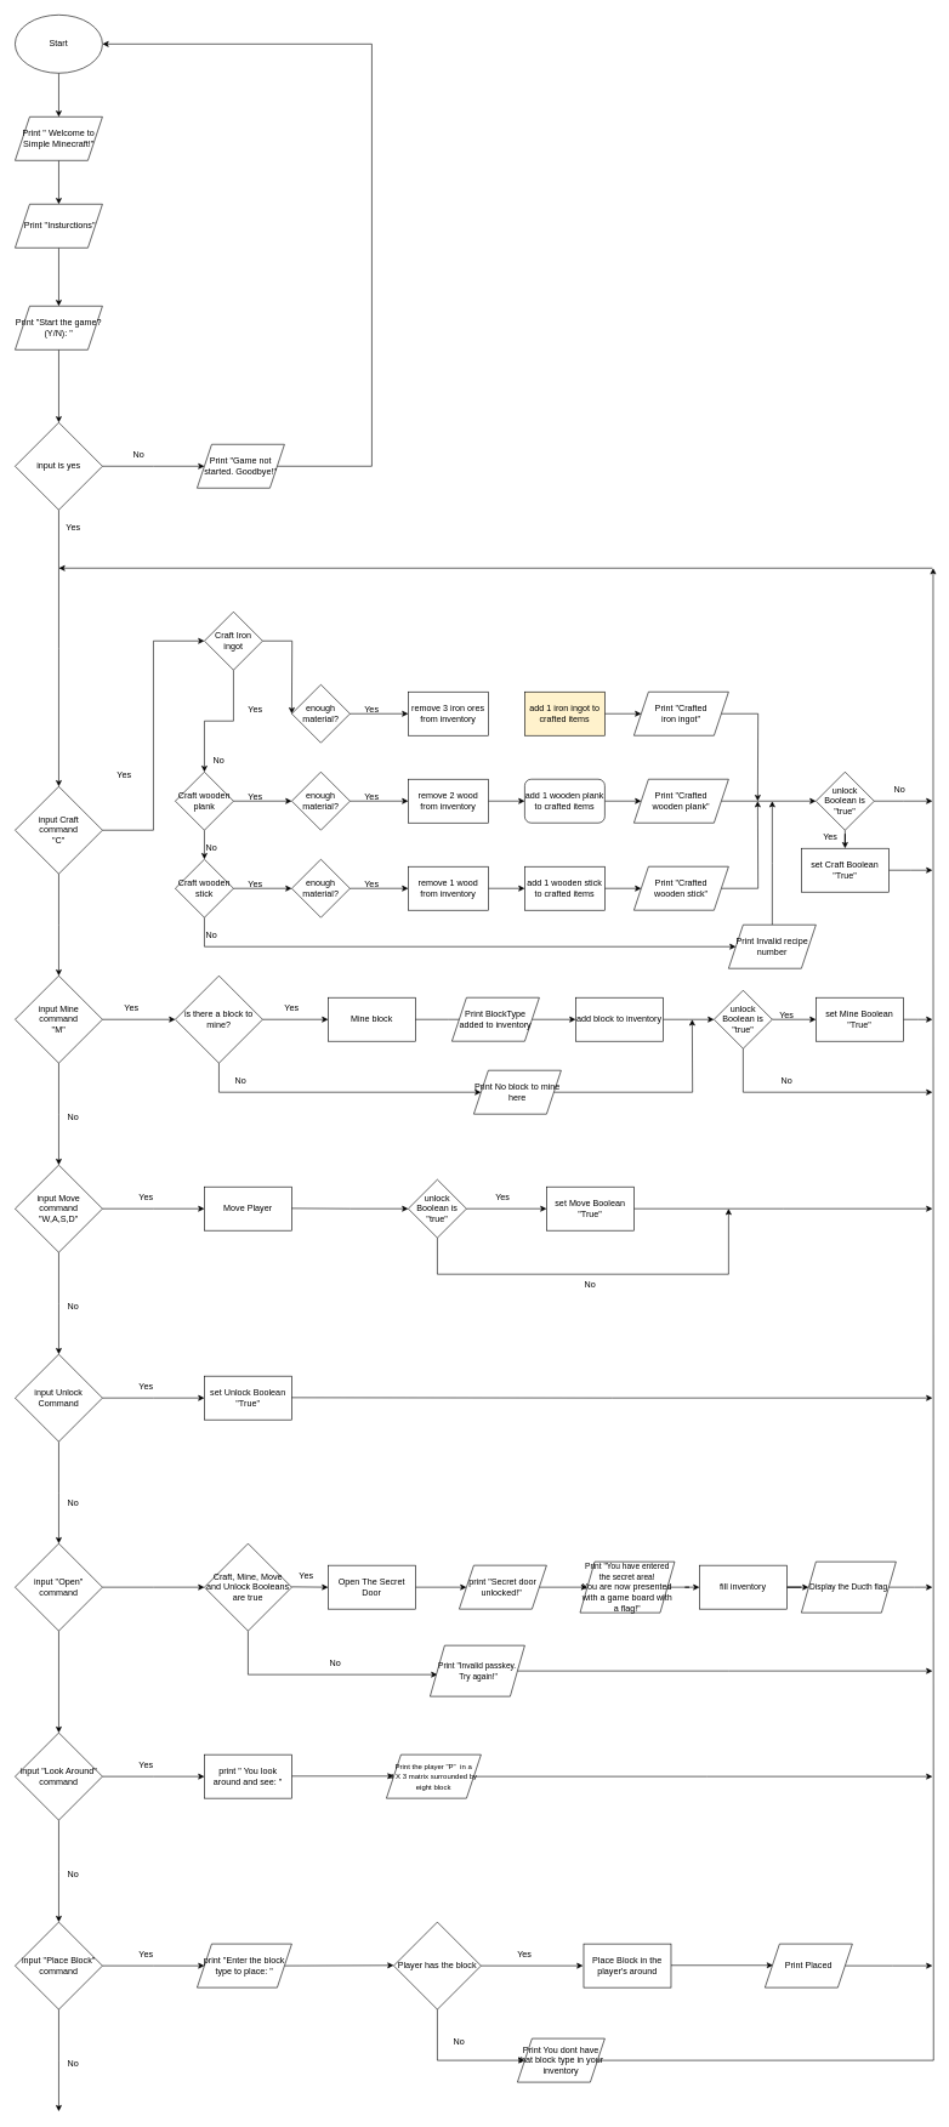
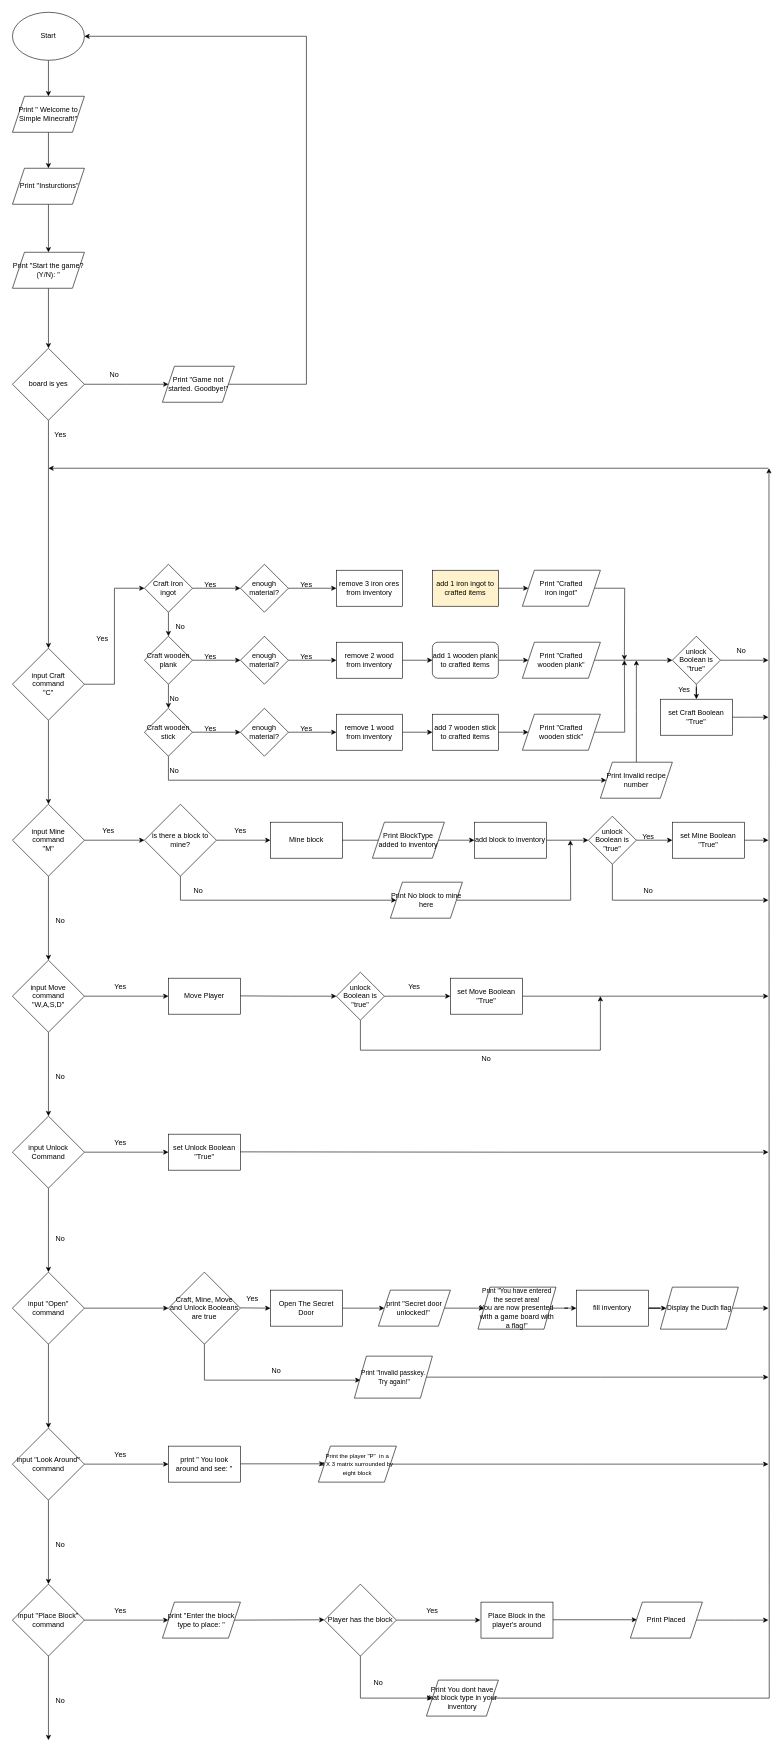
- <mxCell id="6" value="input is yes" style="rhombus;whiteSpace=wrap;html=1;" vertex="1" parent="1"><mxGeometry x="20" y="580" width="120" height="120" as="geometry" /></mxCell>
+ <mxCell id="6" value="board is yes" style="rhombus;whiteSpace=wrap;html=1;" vertex="1" parent="1"><mxGeometry x="20" y="580" width="120" height="120" as="geometry" /></mxCell>
- <mxCell id="89" value="Craft Iron ingot" style="rhombus;whiteSpace=wrap;html=1;" vertex="1" parent="1"><mxGeometry x="280" y="840" width="80" height="80" as="geometry" /></mxCell>
+ <mxCell id="89" value="Craft Iron ingot" style="rhombus;whiteSpace=wrap;html=1;" vertex="1" parent="1"><mxGeometry x="240" y="940" width="80" height="80" as="geometry" /></mxCell>
- <mxCell id="124" value="add 1 wooden stick to crafted items" style="rounded=0;whiteSpace=wrap;html=1;" vertex="1" parent="1"><mxGeometry x="720" y="1190" width="110" height="60" as="geometry" /></mxCell>
+ <mxCell id="124" value="add 7 wooden stick to crafted items" style="rounded=0;whiteSpace=wrap;html=1;" vertex="1" parent="1"><mxGeometry x="720" y="1190" width="110" height="60" as="geometry" /></mxCell>
